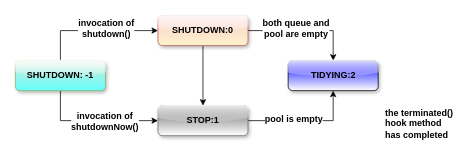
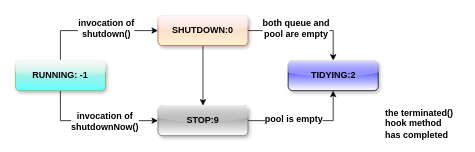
- <mxCell id="6" value="SHUTDOWN: -1" style="rounded=1;whiteSpace=wrap;html=1;glass=1;shadow=1;fillColor=#d5e8d4;strokeColor=#82b366;gradientColor=#66FFFF;fontStyle=1" vertex="1" parent="1"><mxGeometry x="20" y="80" width="120" height="40" as="geometry" /></mxCell>
+ <mxCell id="6" value="RUNNING: -1" style="rounded=1;whiteSpace=wrap;html=1;glass=1;shadow=1;fillColor=#d5e8d4;strokeColor=#82b366;gradientColor=#66FFFF;fontStyle=1" vertex="1" parent="1"><mxGeometry x="20" y="80" width="120" height="40" as="geometry" /></mxCell>
- <mxCell id="13" value="STOP:1" style="rounded=1;whiteSpace=wrap;html=1;glass=1;shadow=1;strokeColor=#666666;gradientColor=#ffffff;fillColor=#666666;fontStyle=1" vertex="1" parent="1"><mxGeometry x="210" y="140" width="120" height="40" as="geometry" /></mxCell>
+ <mxCell id="13" value="STOP:9" style="rounded=1;whiteSpace=wrap;html=1;glass=1;shadow=1;strokeColor=#666666;gradientColor=#ffffff;fillColor=#666666;fontStyle=1" vertex="1" parent="1"><mxGeometry x="210" y="140" width="120" height="40" as="geometry" /></mxCell>
